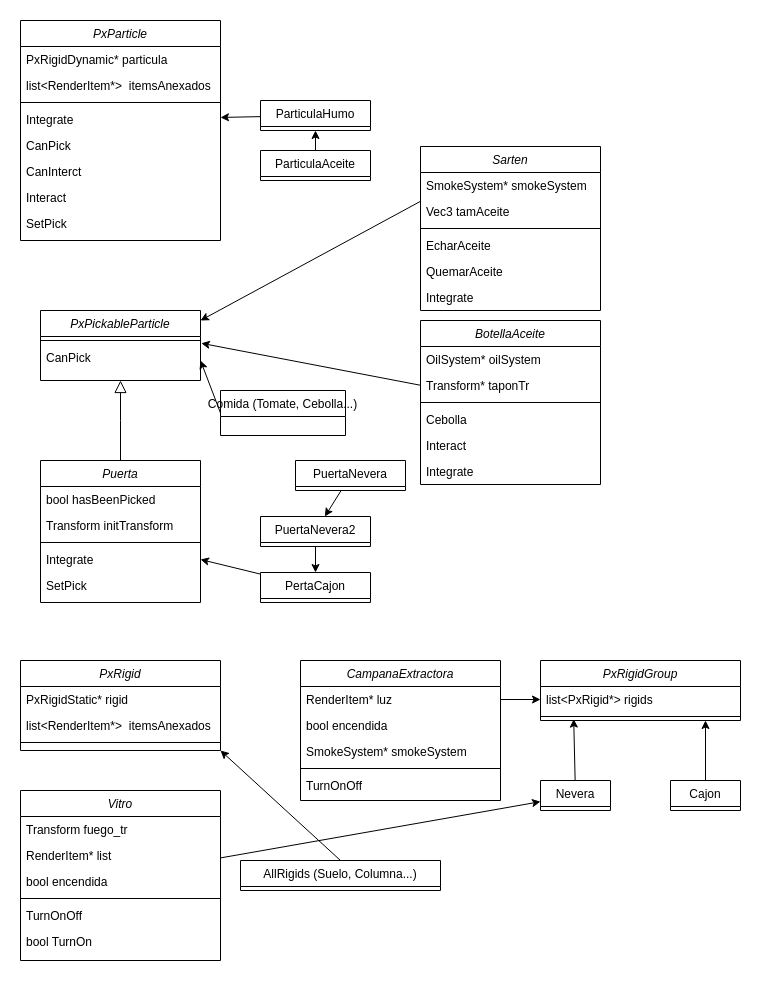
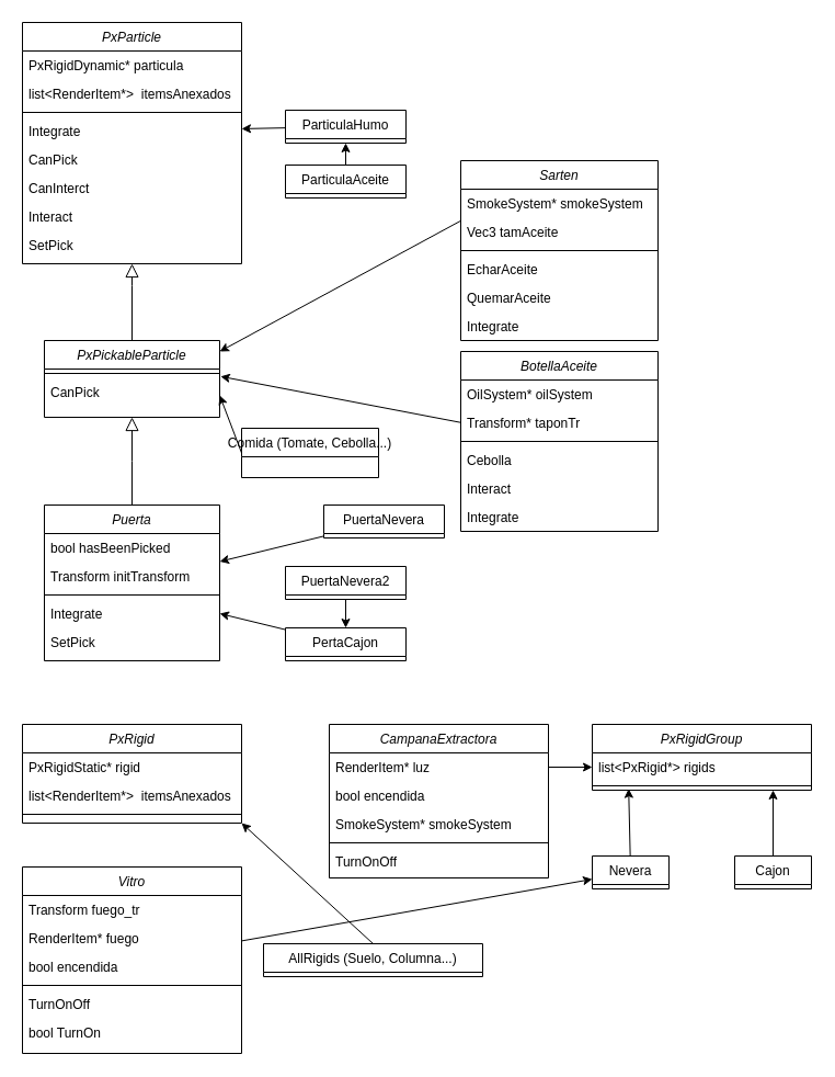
+ <mxCell id="14" value="" style="endArrow=block;endSize=10;endFill=0;shadow=0;strokeWidth=1;rounded=0;edgeStyle=elbowEdgeStyle;elbow=vertical;exitX=0.5;exitY=0;exitDx=0;exitDy=0;" parent="1" source="11" target="2" edge="1"><mxGeometry width="160" relative="1" as="geometry"><mxPoint x="120" y="300" as="sourcePoint" /><mxPoint x="220" y="223" as="targetPoint" /><Array as="points"><mxPoint x="120" y="260" /><mxPoint x="80" y="290" /><mxPoint x="120" y="320" /></Array></mxGeometry></mxCell>
- <mxCell id="22" style="edgeStyle=none;rounded=0;orthogonalLoop=1;jettySize=auto;html=1;" edge="1" parent="1" source="23" target="25"><mxGeometry relative="1" as="geometry" /></mxCell>
+ <mxCell id="22" style="edgeStyle=none;rounded=0;orthogonalLoop=1;jettySize=auto;html=1;" edge="1" parent="1" source="23" target="16"><mxGeometry relative="1" as="geometry" /></mxCell>
- <mxCell id="63" value="RenderItem* list" style="text;align=left;verticalAlign=top;spacingLeft=4;spacingRight=4;overflow=hidden;rotatable=0;points=[[0,0.5],[1,0.5]];portConstraint=eastwest;" vertex="1" parent="61"><mxGeometry y="52" width="200" height="26" as="geometry" /></mxCell>
+ <mxCell id="63" value="RenderItem* fuego" style="text;align=left;verticalAlign=top;spacingLeft=4;spacingRight=4;overflow=hidden;rotatable=0;points=[[0,0.5],[1,0.5]];portConstraint=eastwest;" vertex="1" parent="61"><mxGeometry y="52" width="200" height="26" as="geometry" /></mxCell>
